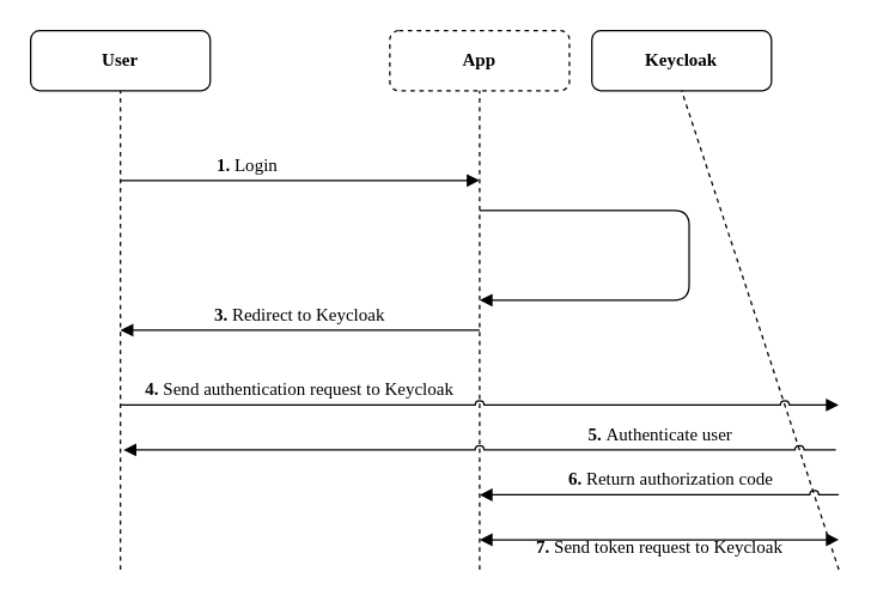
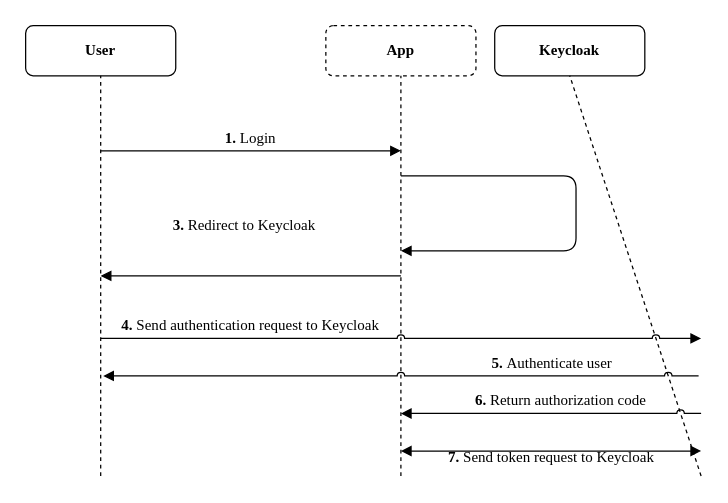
- <mxCell id="10" value="&lt;span&gt;&lt;b&gt;1. &lt;/b&gt;Login&lt;/span&gt;" style="text;align=center;verticalAlign=middle;rounded=0;fontFamily=Atkinson Hyperlegible Next;fontSize=12;fontColor=default;labelBackgroundColor=none;resizable=1;spacing=2;whiteSpace=wrap;html=1;" vertex="1" parent="1"><mxGeometry x="125" y="100" width="80" height="20" as="geometry" /></mxCell>
+ <mxCell id="10" value="&lt;span&gt;&lt;b&gt;1. &lt;/b&gt;Login&lt;/span&gt;" style="text;align=center;verticalAlign=middle;rounded=0;fontFamily=Atkinson Hyperlegible Next;fontSize=12;fontColor=default;labelBackgroundColor=none;resizable=1;spacing=2;whiteSpace=wrap;html=1;" vertex="1" parent="1"><mxGeometry x="160" y="100" width="80" height="20" as="geometry" /></mxCell>
- <mxCell id="13" value="&lt;span&gt;&lt;b&gt;3. &lt;/b&gt;Redirect to Keycloak&lt;/span&gt;" style="text;align=center;verticalAlign=middle;rounded=0;fontFamily=Atkinson Hyperlegible Next;fontSize=12;fontColor=default;labelBackgroundColor=none;resizable=1;spacing=2;whiteSpace=wrap;html=1;" vertex="1" parent="1"><mxGeometry x="130" y="200" width="140" height="20" as="geometry" /></mxCell>
+ <mxCell id="13" value="&lt;span&gt;&lt;b&gt;3. &lt;/b&gt;Redirect to Keycloak&lt;/span&gt;" style="text;align=center;verticalAlign=middle;rounded=0;fontFamily=Atkinson Hyperlegible Next;fontSize=12;fontColor=default;labelBackgroundColor=none;resizable=1;spacing=2;whiteSpace=wrap;html=1;" vertex="1" parent="1"><mxGeometry x="125" y="170" width="140" height="20" as="geometry" /></mxCell>
